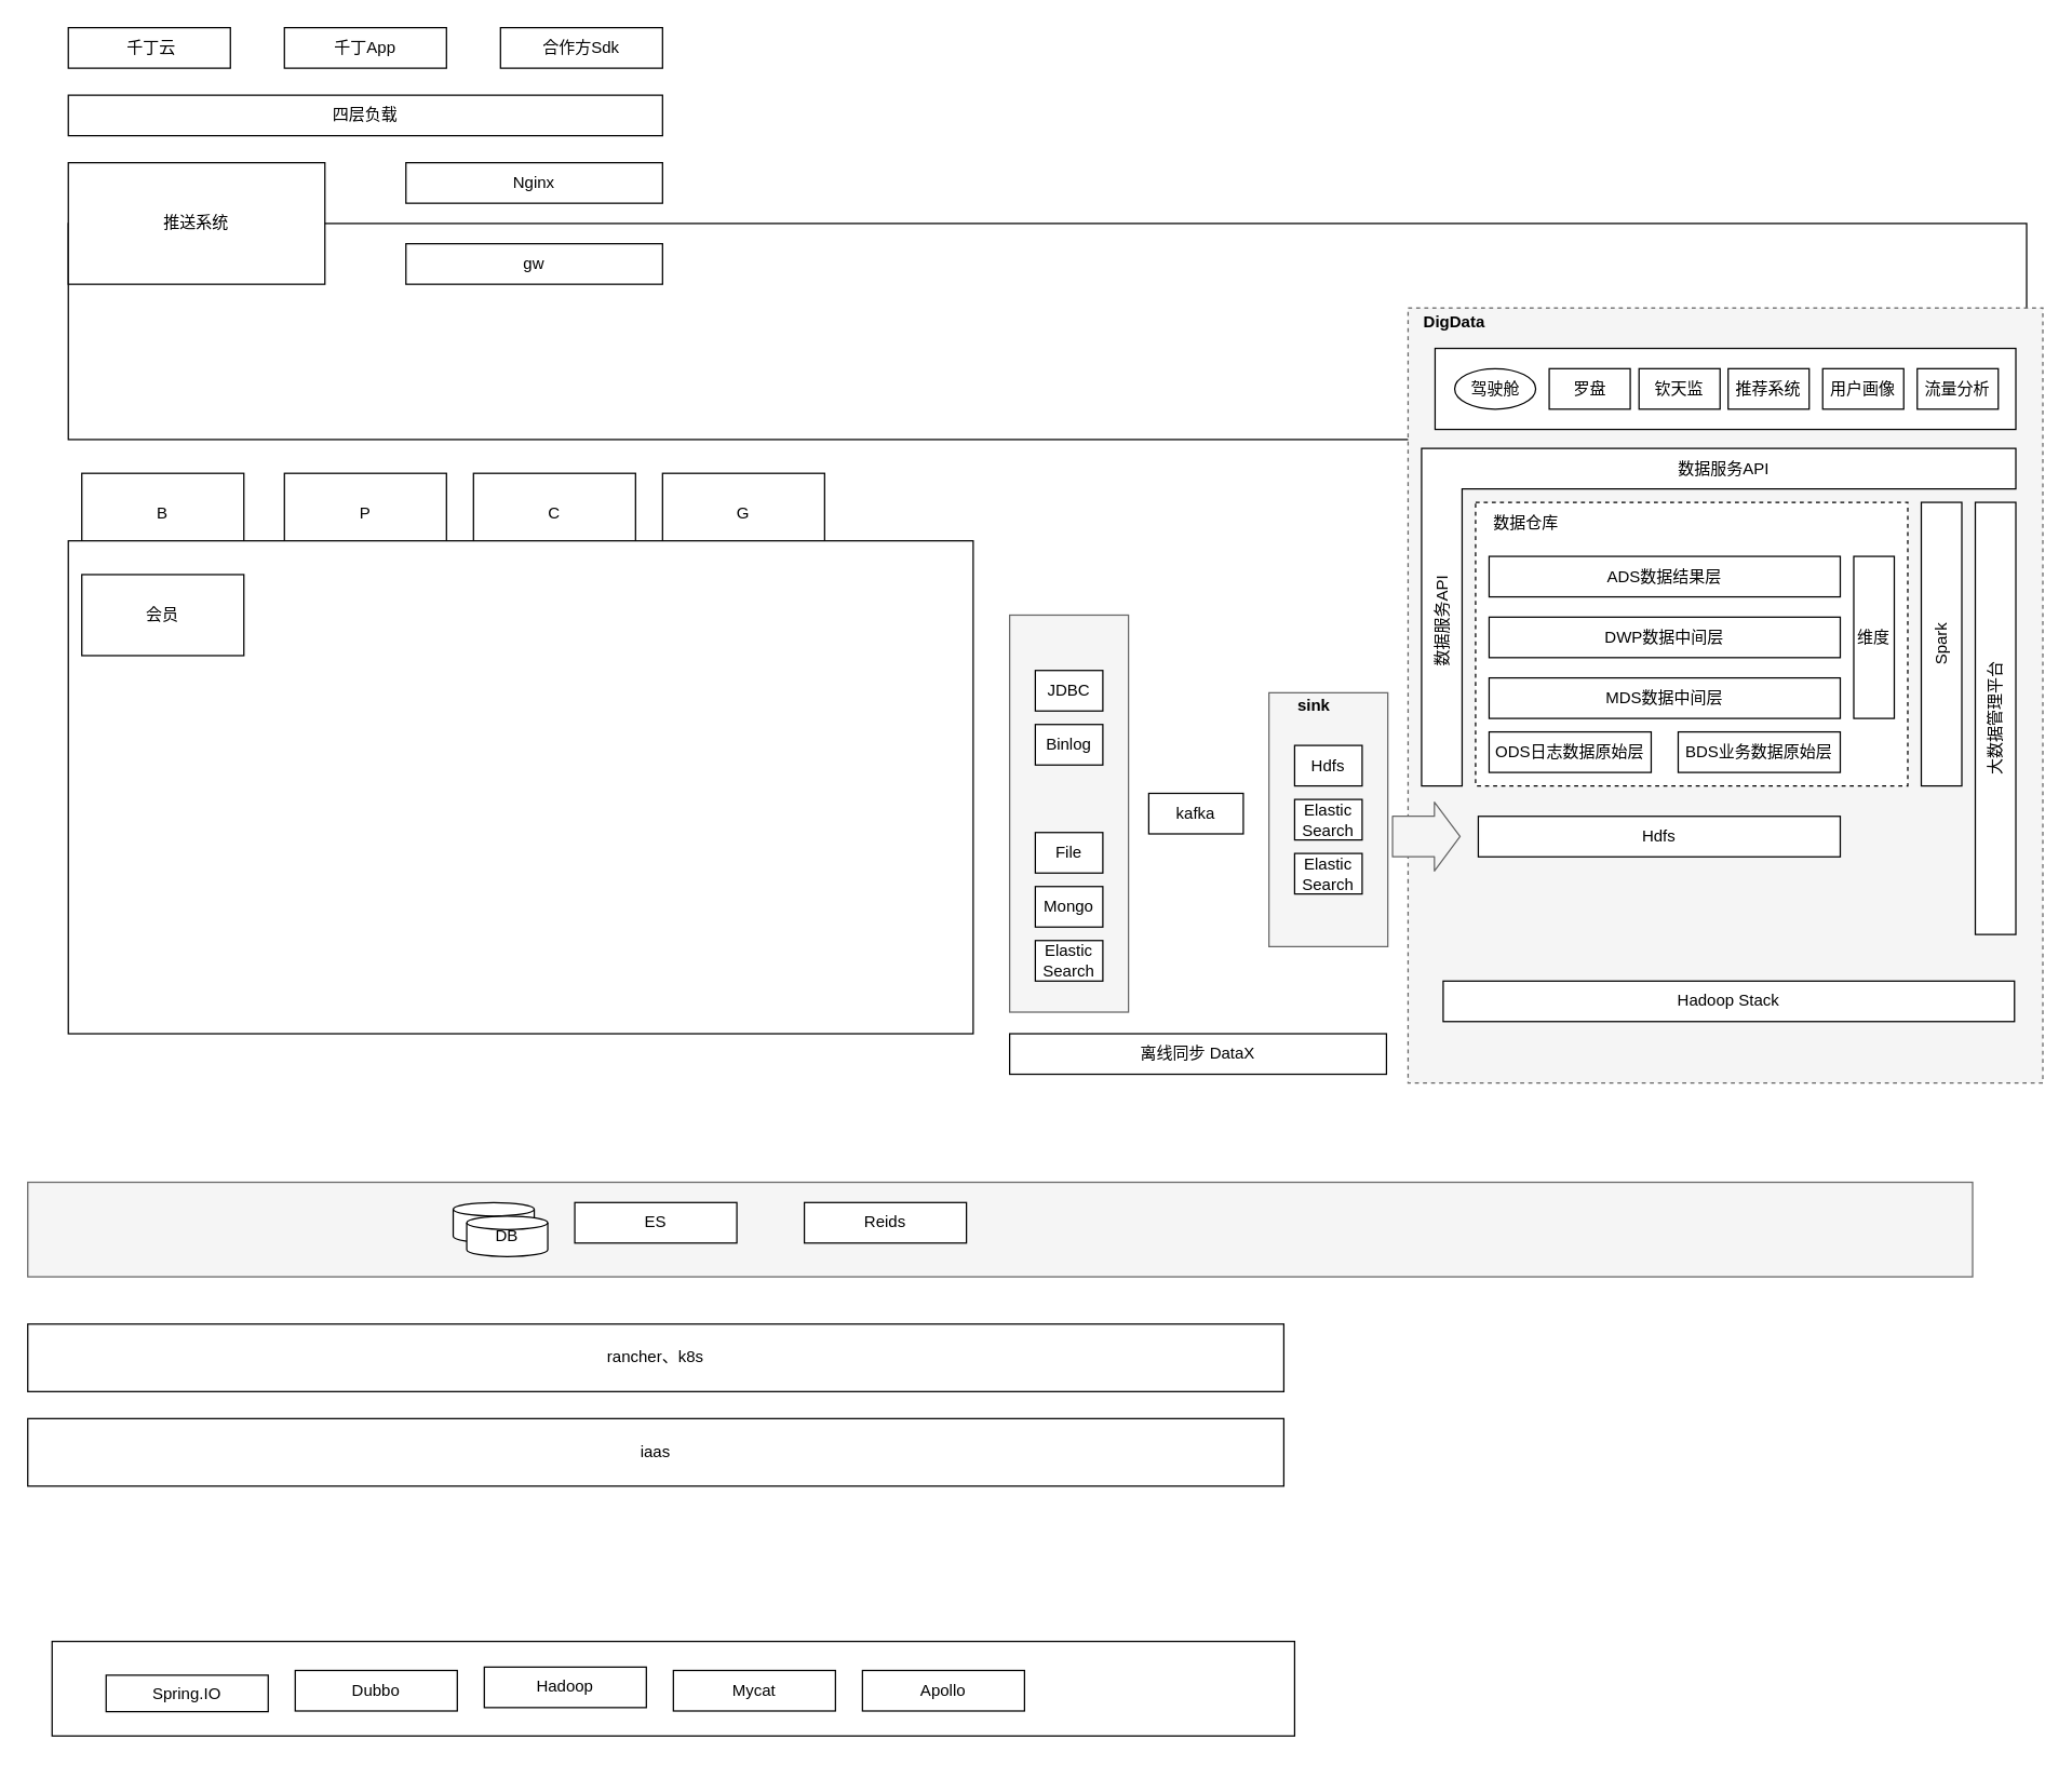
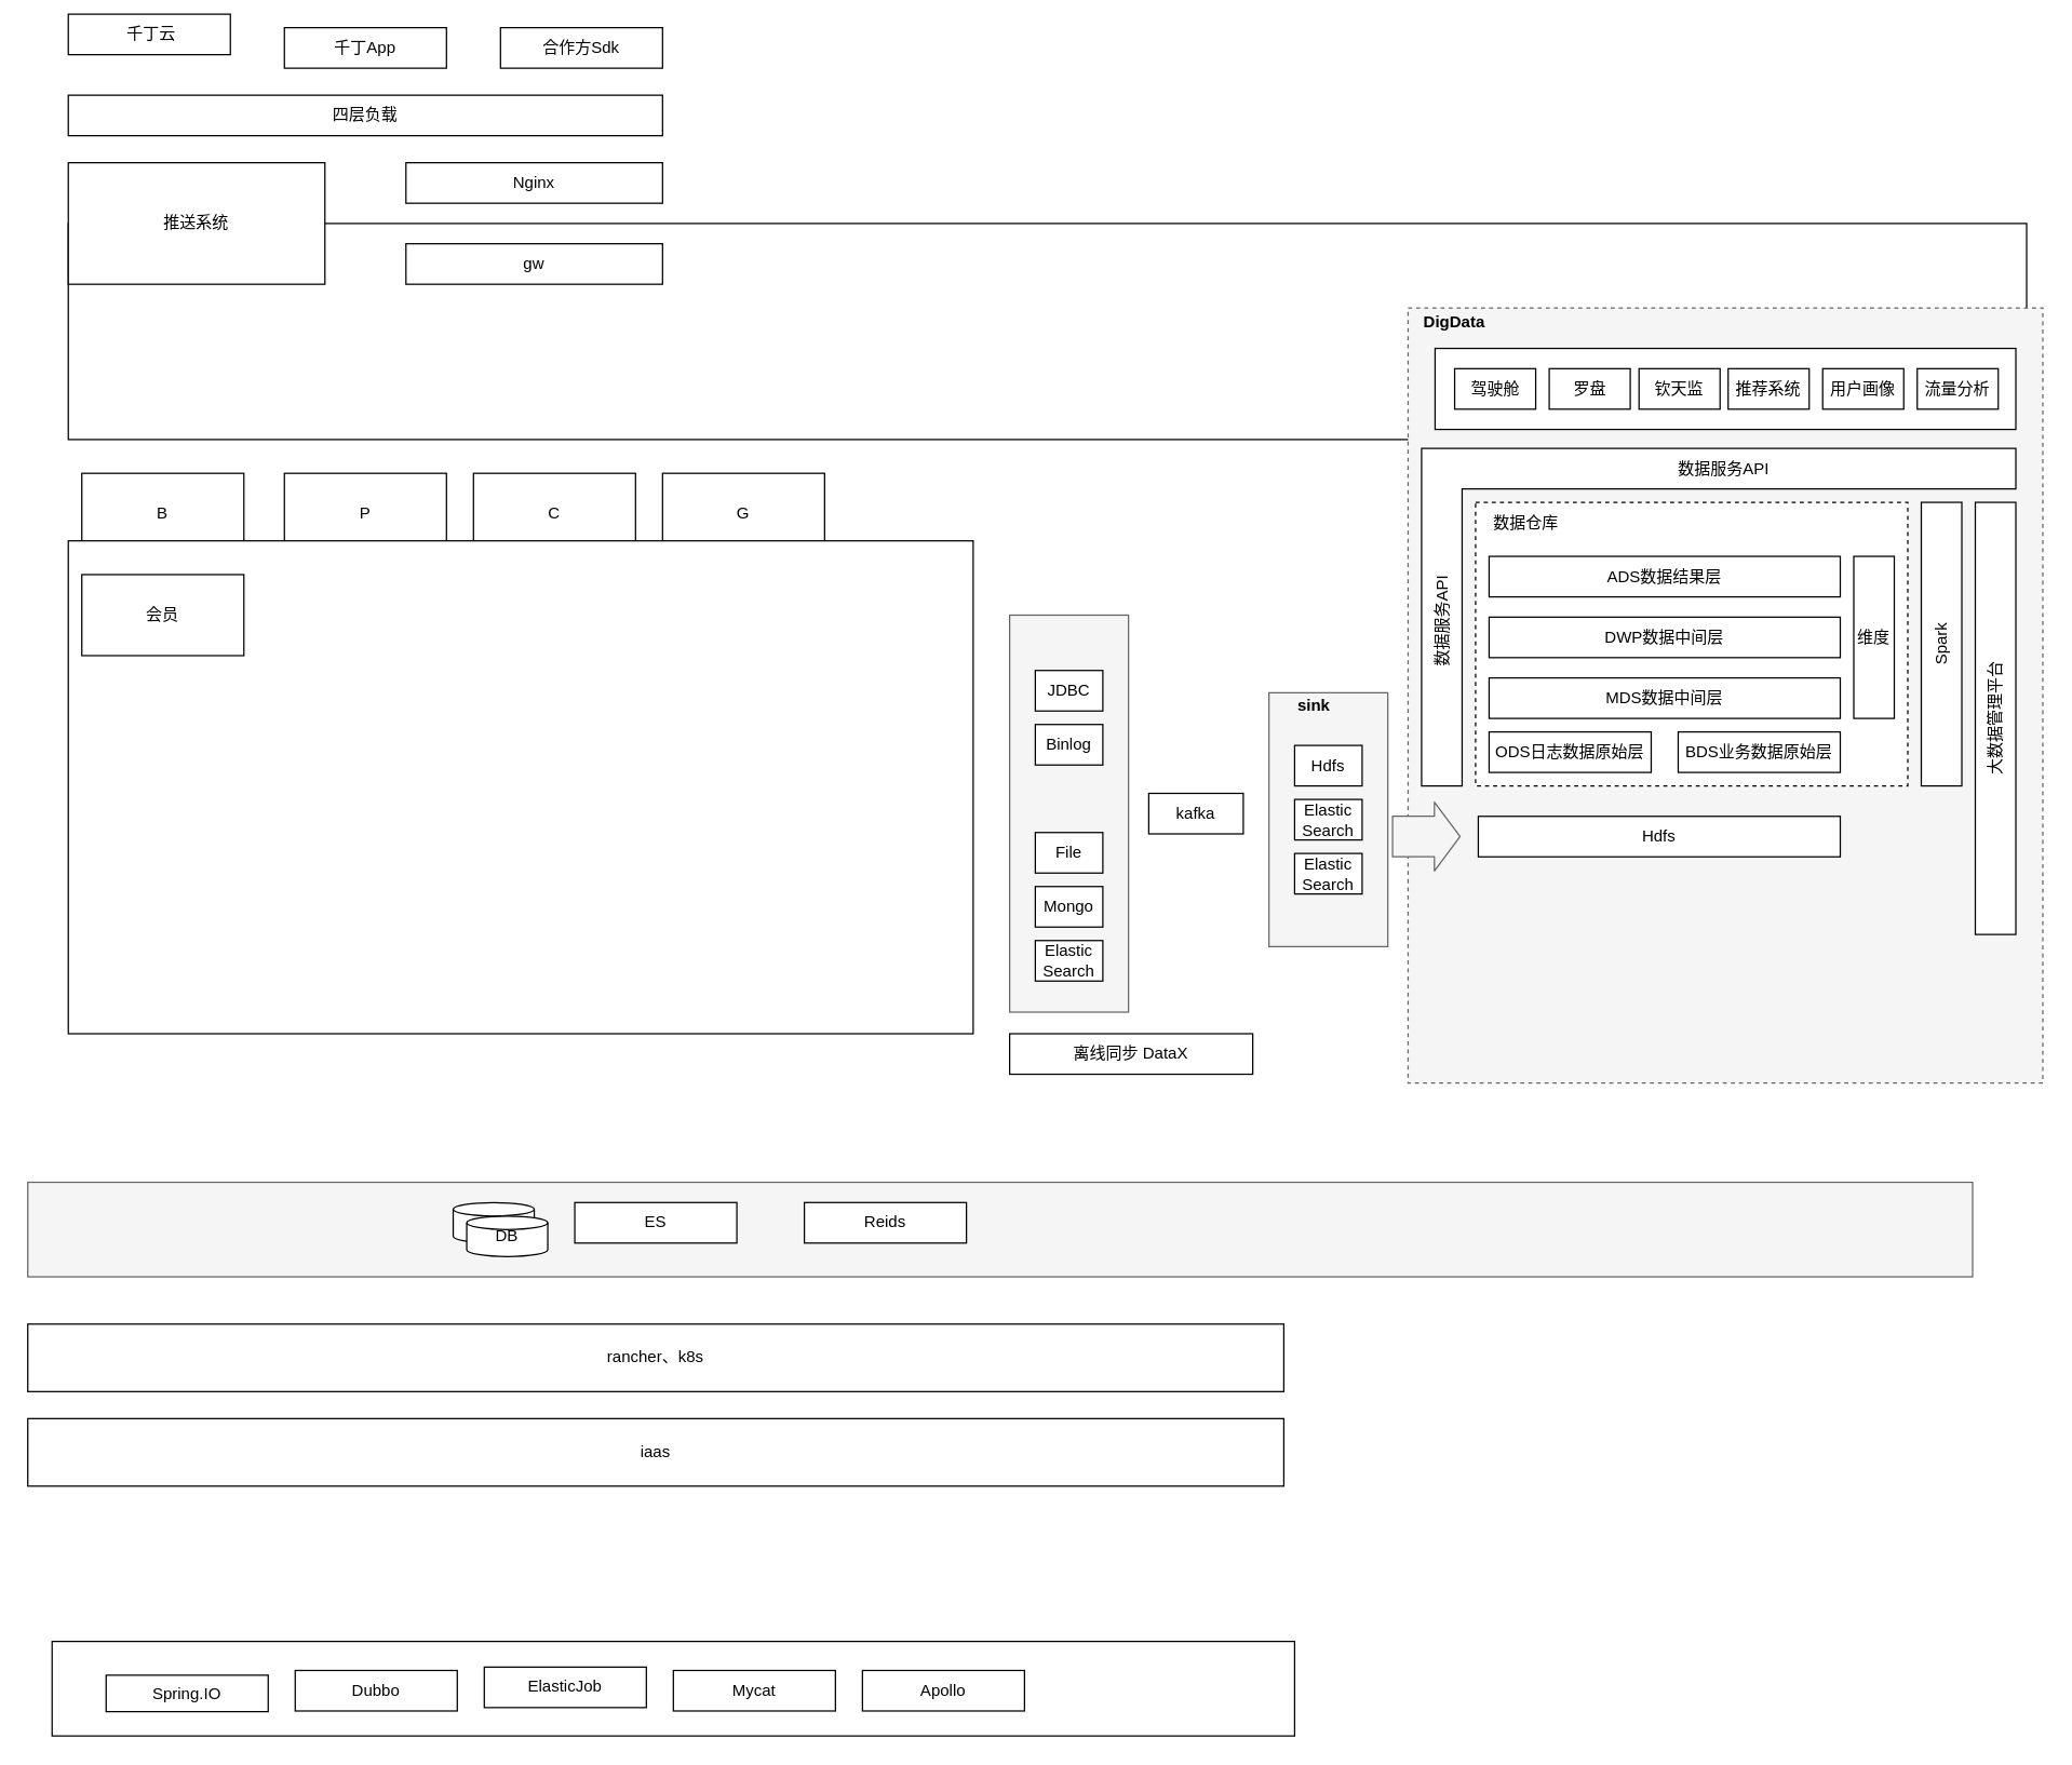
- <mxCell id="7" value="&amp;nbsp;千丁云" style="rounded=0;whiteSpace=wrap;html=1;" parent="1" vertex="1"><mxGeometry x="50" y="20" width="120" height="30" as="geometry" /></mxCell>
+ <mxCell id="7" value="&amp;nbsp;千丁云" style="rounded=0;whiteSpace=wrap;html=1;" parent="1" vertex="1"><mxGeometry x="50" y="10" width="120" height="30" as="geometry" /></mxCell>
- <mxCell id="38" value="驾驶舱" style="ellipse;whiteSpace=wrap;html=1;" vertex="1" parent="1"><mxGeometry x="1076.5" y="272.5" width="60" height="30" as="geometry" /></mxCell>
+ <mxCell id="38" value="驾驶舱" style="rounded=0;whiteSpace=wrap;html=1;" vertex="1" parent="1"><mxGeometry x="1076.5" y="272.5" width="60" height="30" as="geometry" /></mxCell>
- <mxCell id="34" value="Hadoop Stack" style="rounded=0;whiteSpace=wrap;html=1;" vertex="1" parent="1"><mxGeometry x="1068" y="726" width="423" height="30" as="geometry" /></mxCell>
- <mxCell id="23" value="离线同步 DataX" style="rounded=0;whiteSpace=wrap;html=1;flipH=1;" vertex="1" parent="1"><mxGeometry x="747" y="765" width="279" height="30" as="geometry" /></mxCell>
+ <mxCell id="23" value="离线同步 DataX" style="rounded=0;whiteSpace=wrap;html=1;flipH=1;" vertex="1" parent="1"><mxGeometry x="747" y="765" width="180" height="30" as="geometry" /></mxCell>
- <mxCell id="52" value="Hadoop" style="rounded=0;whiteSpace=wrap;html=1;strokeWidth=1;" vertex="1" parent="1"><mxGeometry x="358" y="1234" width="120" height="30" as="geometry" /></mxCell>
+ <mxCell id="52" value="ElasticJob" style="rounded=0;whiteSpace=wrap;html=1;strokeWidth=1;" vertex="1" parent="1"><mxGeometry x="358" y="1234" width="120" height="30" as="geometry" /></mxCell>
